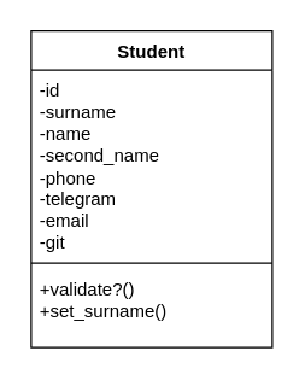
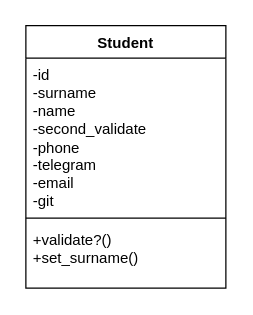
- <mxCell id="3" value="-id&lt;div&gt;-surname&lt;/div&gt;&lt;div&gt;-name&lt;/div&gt;&lt;div&gt;-second_name&lt;/div&gt;&lt;div&gt;-phone&lt;/div&gt;&lt;div&gt;-telegram&lt;/div&gt;&lt;div&gt;-email&lt;/div&gt;&lt;div&gt;-git&lt;/div&gt;" style="text;strokeColor=none;fillColor=none;align=left;verticalAlign=top;spacingLeft=4;spacingRight=4;overflow=hidden;rotatable=0;points=[[0,0.5],[1,0.5]];portConstraint=eastwest;whiteSpace=wrap;html=1;" vertex="1" parent="2"><mxGeometry y="26" width="160" height="124" as="geometry" /></mxCell>
+ <mxCell id="3" value="-id&lt;div&gt;-surname&lt;/div&gt;&lt;div&gt;-name&lt;/div&gt;&lt;div&gt;-second_validate&lt;/div&gt;&lt;div&gt;-phone&lt;/div&gt;&lt;div&gt;-telegram&lt;/div&gt;&lt;div&gt;-email&lt;/div&gt;&lt;div&gt;-git&lt;/div&gt;" style="text;strokeColor=none;fillColor=none;align=left;verticalAlign=top;spacingLeft=4;spacingRight=4;overflow=hidden;rotatable=0;points=[[0,0.5],[1,0.5]];portConstraint=eastwest;whiteSpace=wrap;html=1;" vertex="1" parent="2"><mxGeometry y="26" width="160" height="124" as="geometry" /></mxCell>
